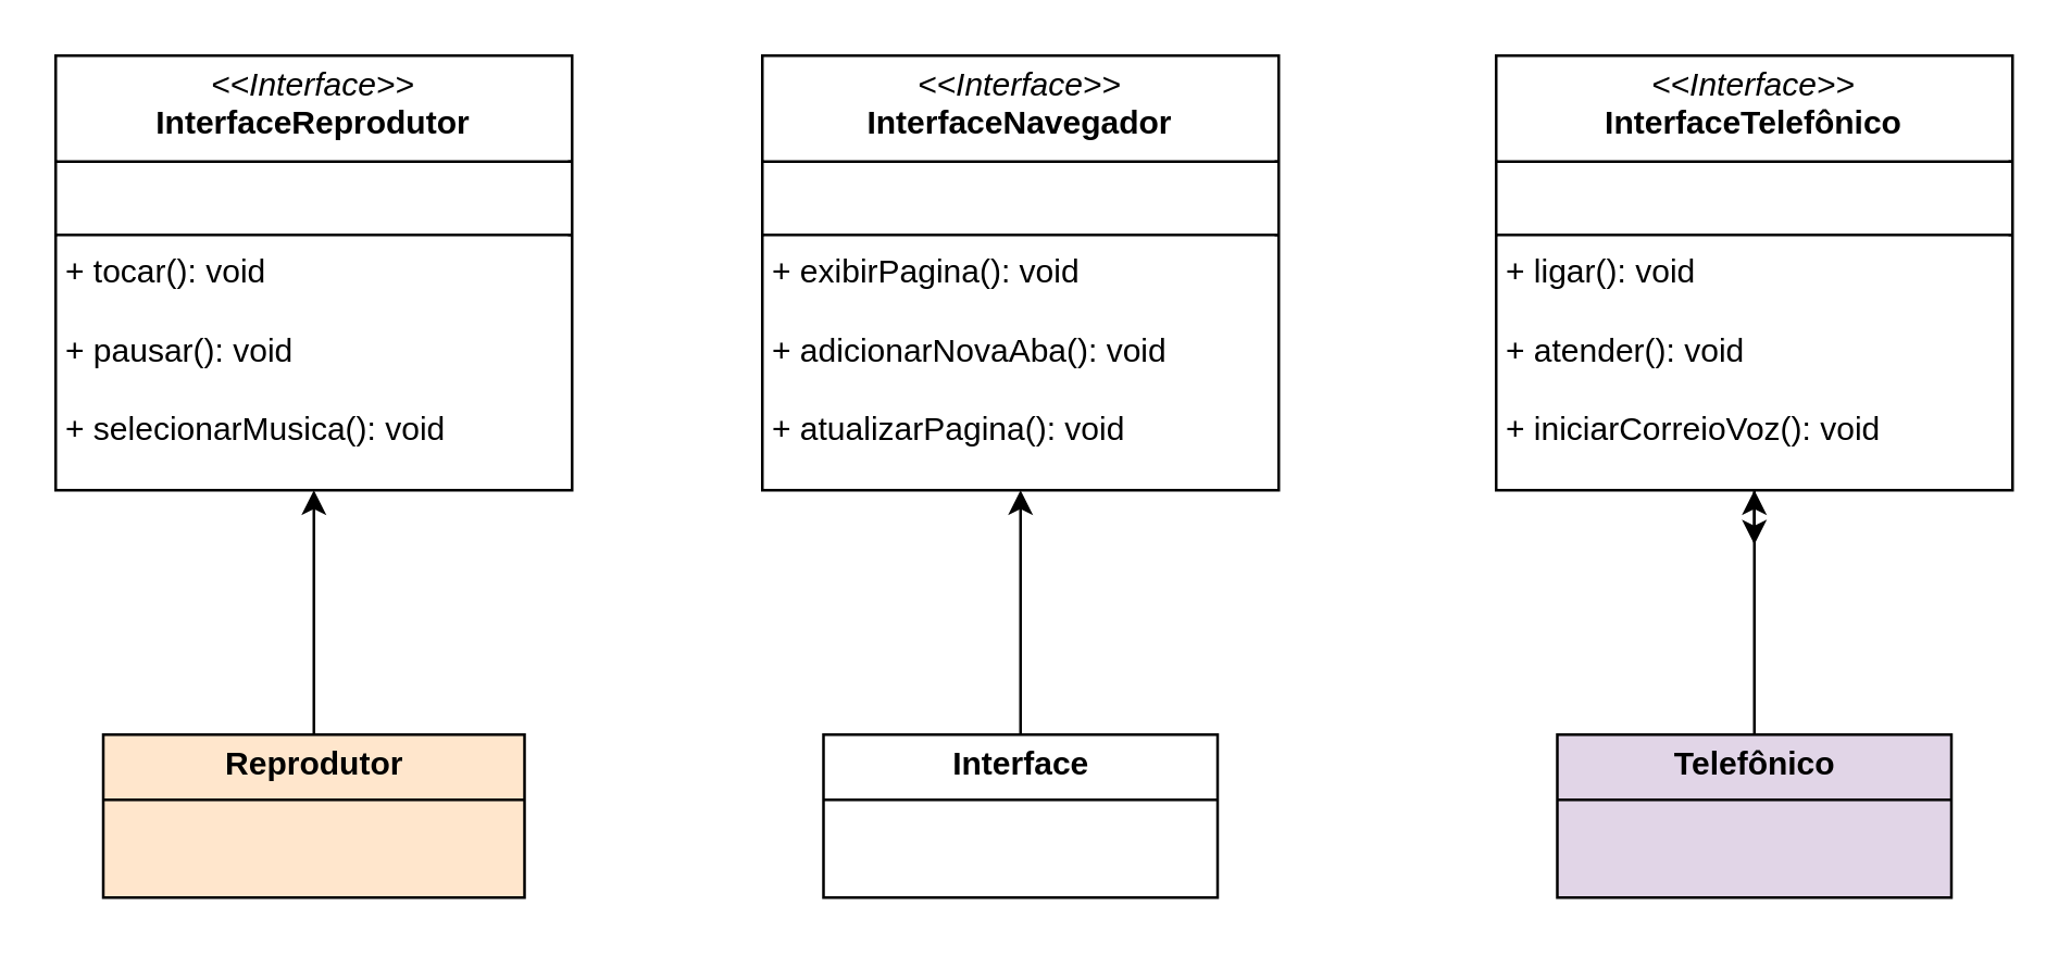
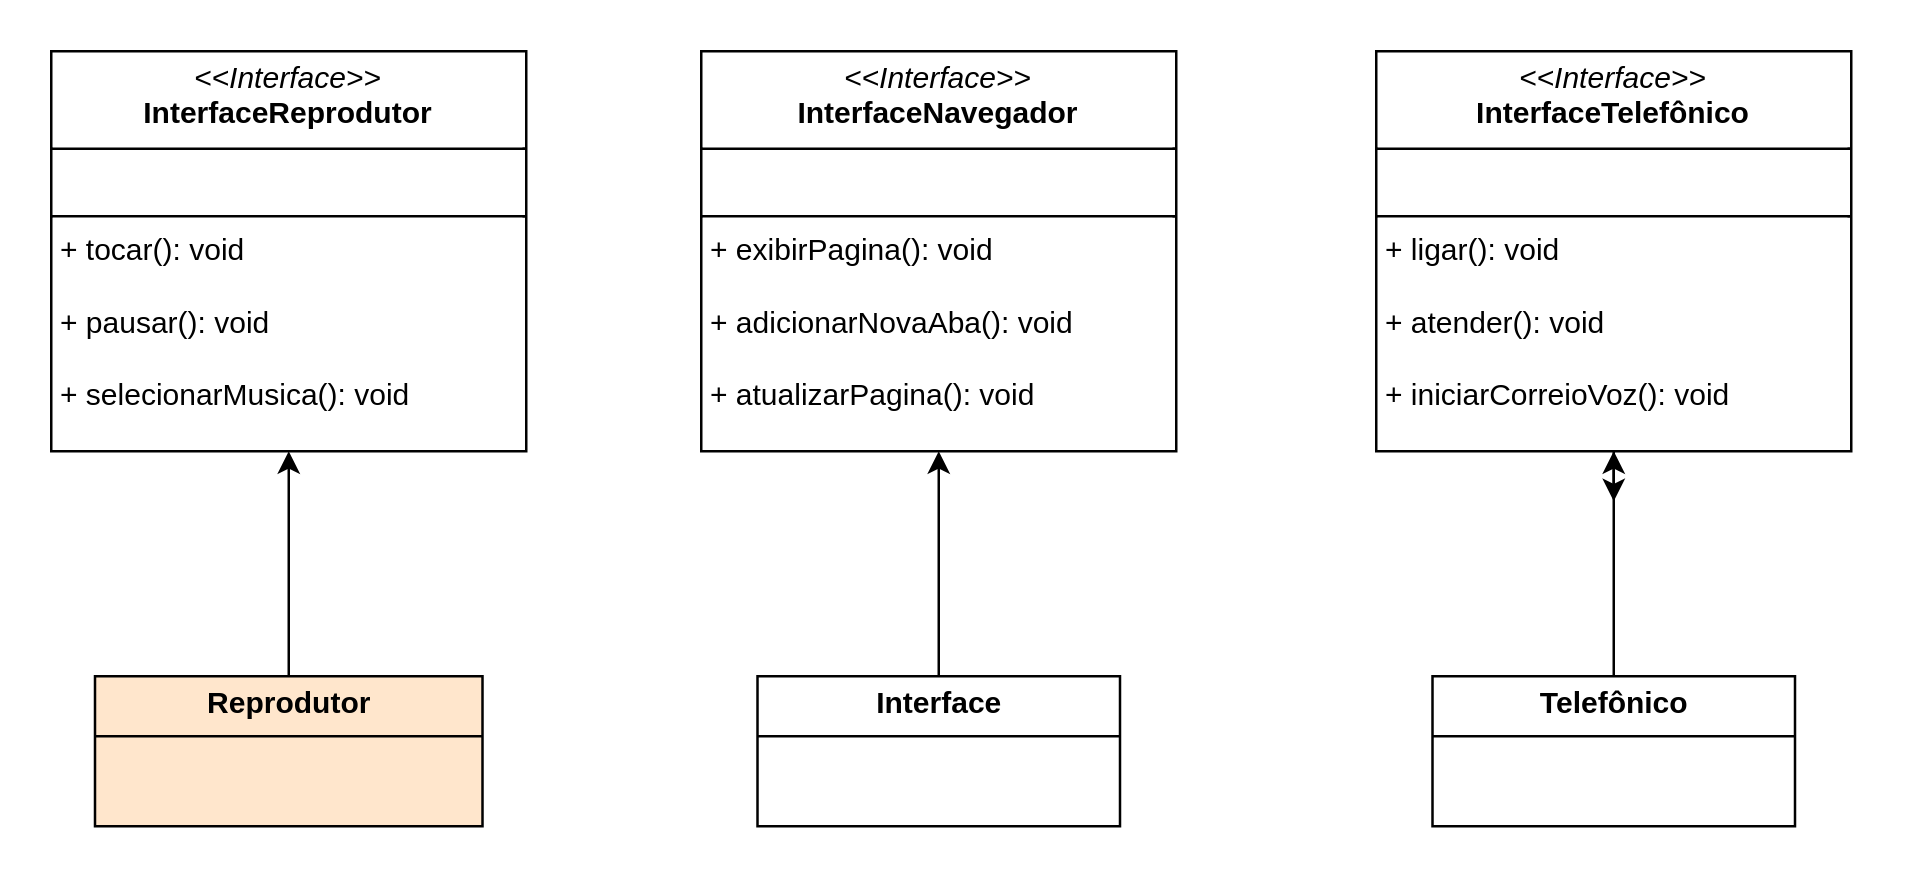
- <mxCell id="9" value="&lt;p style=&quot;margin:0px;margin-top:4px;text-align:center;&quot;&gt;&lt;b&gt;Telefônico&lt;/b&gt;&lt;/p&gt;" style="verticalAlign=top;align=left;overflow=fill;html=1;whiteSpace=wrap;fillColor=#e1d5e7;" vertex="1" parent="1"><mxGeometry x="572.5" y="270" width="145" height="60" as="geometry" /></mxCell>
+ <mxCell id="9" value="&lt;p style=&quot;margin:0px;margin-top:4px;text-align:center;&quot;&gt;&lt;b&gt;Telefônico&lt;/b&gt;&lt;/p&gt;" style="verticalAlign=top;align=left;overflow=fill;html=1;whiteSpace=wrap;" vertex="1" parent="1"><mxGeometry x="572.5" y="270" width="145" height="60" as="geometry" /></mxCell>
